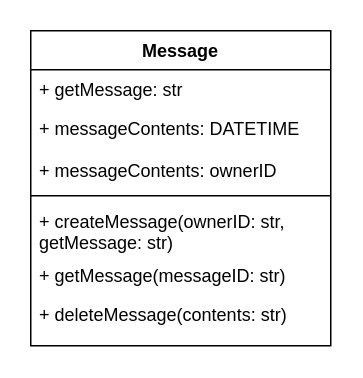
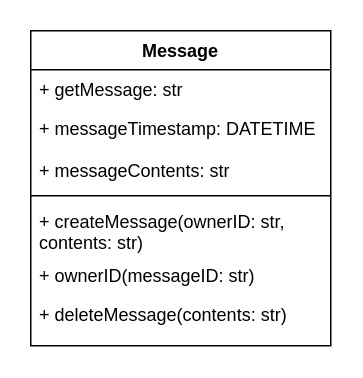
- <mxCell id="4" value="+ messageContents: DATETIME" style="text;strokeColor=none;fillColor=none;align=left;verticalAlign=top;spacingLeft=4;spacingRight=4;overflow=hidden;rotatable=0;points=[[0,0.5],[1,0.5]];portConstraint=eastwest;whiteSpace=wrap;html=1;" vertex="1" parent="2"><mxGeometry y="52" width="200" height="28" as="geometry" /></mxCell>
+ <mxCell id="4" value="+ messageTimestamp: DATETIME" style="text;strokeColor=none;fillColor=none;align=left;verticalAlign=top;spacingLeft=4;spacingRight=4;overflow=hidden;rotatable=0;points=[[0,0.5],[1,0.5]];portConstraint=eastwest;whiteSpace=wrap;html=1;" vertex="1" parent="2"><mxGeometry y="52" width="200" height="28" as="geometry" /></mxCell>
- <mxCell id="5" value="+ messageContents: ownerID" style="text;strokeColor=none;fillColor=none;align=left;verticalAlign=top;spacingLeft=4;spacingRight=4;overflow=hidden;rotatable=0;points=[[0,0.5],[1,0.5]];portConstraint=eastwest;whiteSpace=wrap;html=1;" vertex="1" parent="2"><mxGeometry y="80" width="200" height="26" as="geometry" /></mxCell>
+ <mxCell id="5" value="+ messageContents: str" style="text;strokeColor=none;fillColor=none;align=left;verticalAlign=top;spacingLeft=4;spacingRight=4;overflow=hidden;rotatable=0;points=[[0,0.5],[1,0.5]];portConstraint=eastwest;whiteSpace=wrap;html=1;" vertex="1" parent="2"><mxGeometry y="80" width="200" height="26" as="geometry" /></mxCell>
- <mxCell id="7" value="+ createMessage(ownerID: str, getMessage: str)" style="text;strokeColor=none;fillColor=none;align=left;verticalAlign=top;spacingLeft=4;spacingRight=4;overflow=hidden;rotatable=0;points=[[0,0.5],[1,0.5]];portConstraint=eastwest;whiteSpace=wrap;html=1;" vertex="1" parent="2"><mxGeometry y="114" width="200" height="36" as="geometry" /></mxCell>
+ <mxCell id="7" value="+ createMessage(ownerID: str, contents: str)" style="text;strokeColor=none;fillColor=none;align=left;verticalAlign=top;spacingLeft=4;spacingRight=4;overflow=hidden;rotatable=0;points=[[0,0.5],[1,0.5]];portConstraint=eastwest;whiteSpace=wrap;html=1;" vertex="1" parent="2"><mxGeometry y="114" width="200" height="36" as="geometry" /></mxCell>
- <mxCell id="8" value="+ getMessage(messageID: str)" style="text;strokeColor=none;fillColor=none;align=left;verticalAlign=top;spacingLeft=4;spacingRight=4;overflow=hidden;rotatable=0;points=[[0,0.5],[1,0.5]];portConstraint=eastwest;whiteSpace=wrap;html=1;" vertex="1" parent="2"><mxGeometry y="150" width="200" height="26" as="geometry" /></mxCell>
+ <mxCell id="8" value="+ ownerID(messageID: str)" style="text;strokeColor=none;fillColor=none;align=left;verticalAlign=top;spacingLeft=4;spacingRight=4;overflow=hidden;rotatable=0;points=[[0,0.5],[1,0.5]];portConstraint=eastwest;whiteSpace=wrap;html=1;" vertex="1" parent="2"><mxGeometry y="150" width="200" height="26" as="geometry" /></mxCell>
